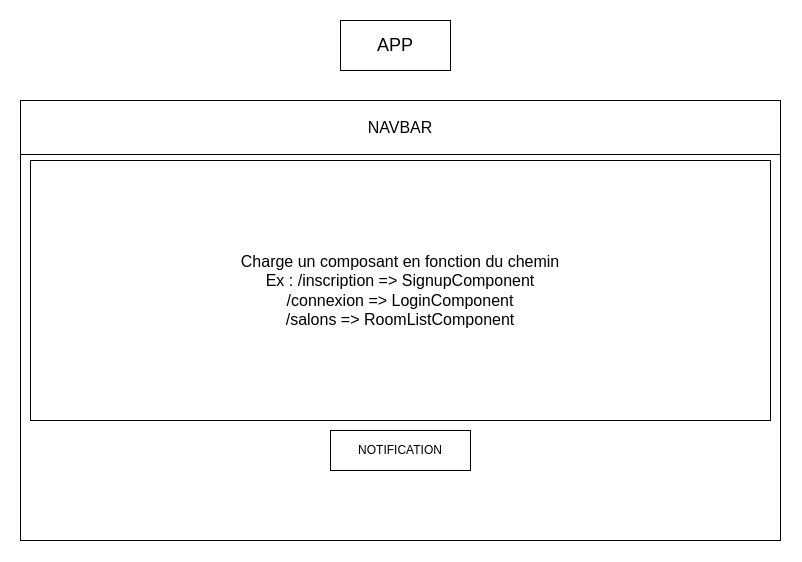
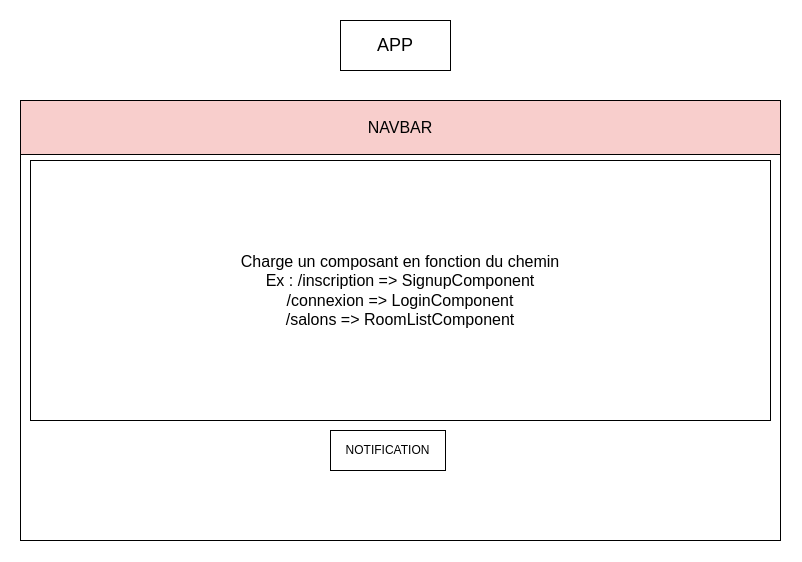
- <mxCell id="3" value="&lt;font style=&quot;font-size: 16px&quot;&gt;NAVBAR&lt;/font&gt;" style="rounded=0;whiteSpace=wrap;html=1;" vertex="1" parent="1"><mxGeometry x="20" y="100" width="760" height="54" as="geometry" /></mxCell>
+ <mxCell id="3" value="&lt;font style=&quot;font-size: 16px&quot;&gt;NAVBAR&lt;/font&gt;" style="rounded=0;whiteSpace=wrap;html=1;fillColor=#f8cecc;" vertex="1" parent="1"><mxGeometry x="20" y="100" width="760" height="54" as="geometry" /></mxCell>
- <mxCell id="4" value="NOTIFICATION" style="rounded=0;whiteSpace=wrap;html=1;" vertex="1" parent="1"><mxGeometry x="330" y="430" width="140" height="40" as="geometry" /></mxCell>
+ <mxCell id="4" value="NOTIFICATION" style="rounded=0;whiteSpace=wrap;html=1;" vertex="1" parent="1"><mxGeometry x="330" y="430" width="115" height="40" as="geometry" /></mxCell>
